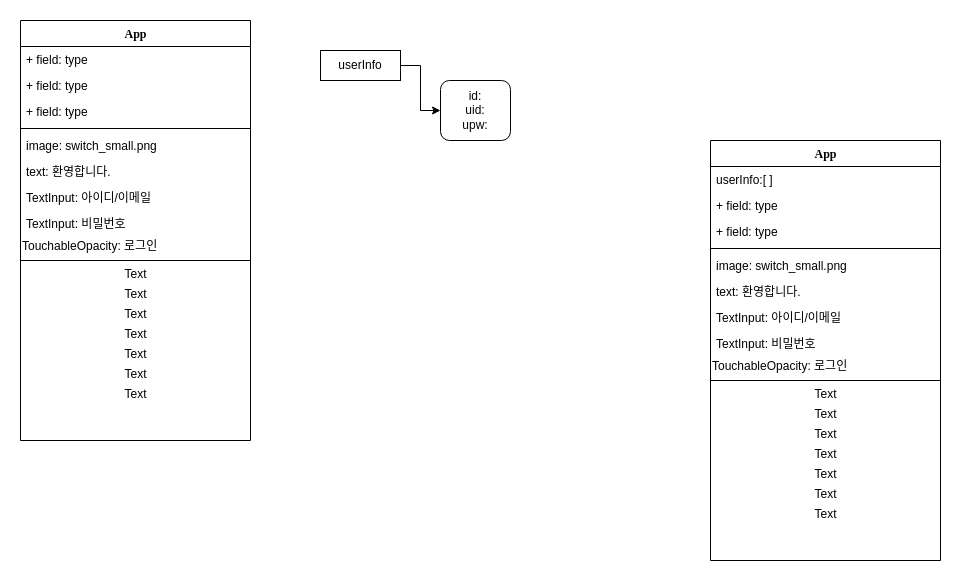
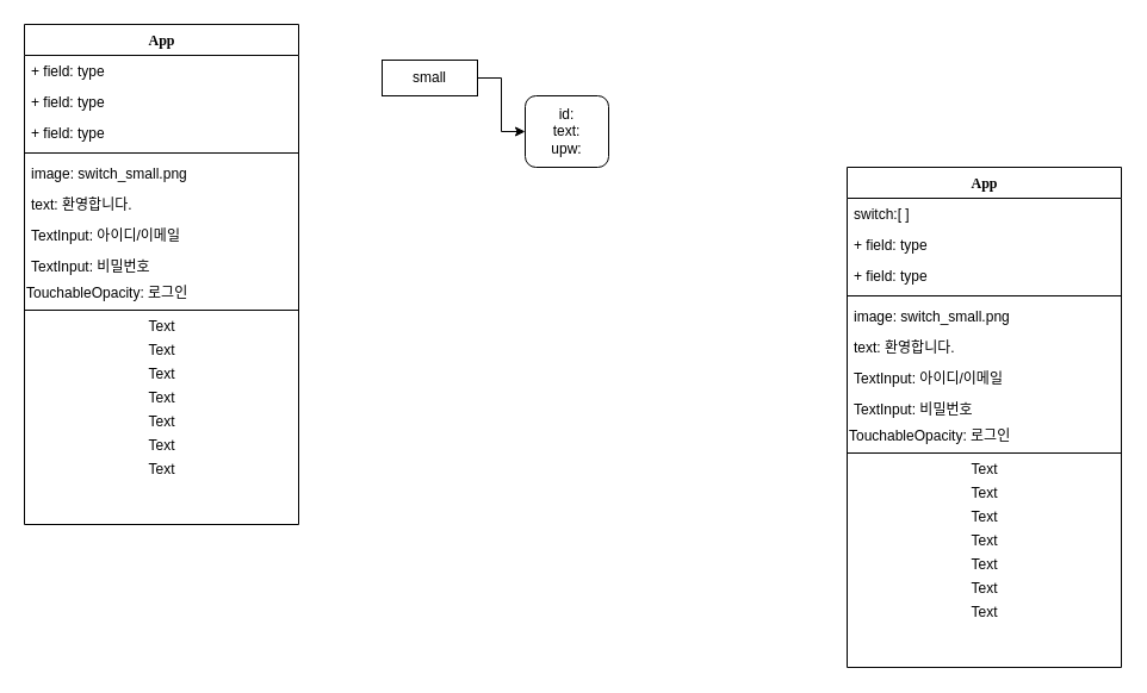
- <mxCell id="39" value="userInfo" style="rounded=0;whiteSpace=wrap;html=1;" parent="1" vertex="1"><mxGeometry x="320" y="50" width="80" height="30" as="geometry" /></mxCell>
+ <mxCell id="39" value="small" style="rounded=0;whiteSpace=wrap;html=1;" parent="1" vertex="1"><mxGeometry x="320" y="50" width="80" height="30" as="geometry" /></mxCell>
- <mxCell id="40" value="id:&lt;br&gt;uid:&lt;br&gt;upw:&lt;br&gt;" style="rounded=1;whiteSpace=wrap;html=1;" parent="1" vertex="1"><mxGeometry x="440" y="80" width="70" height="60" as="geometry" /></mxCell>
+ <mxCell id="40" value="id:&lt;br&gt;text:&lt;br&gt;upw:&lt;br&gt;" style="rounded=1;whiteSpace=wrap;html=1;" parent="1" vertex="1"><mxGeometry x="440" y="80" width="70" height="60" as="geometry" /></mxCell>
- <mxCell id="21" value="userInfo:[ ]" style="text;html=1;strokeColor=none;fillColor=none;align=left;verticalAlign=top;spacingLeft=4;spacingRight=4;whiteSpace=wrap;overflow=hidden;rotatable=0;points=[[0,0.5],[1,0.5]];portConstraint=eastwest;" parent="20" vertex="1"><mxGeometry y="26" width="230" height="26" as="geometry" /></mxCell>
+ <mxCell id="21" value="switch:[ ]" style="text;html=1;strokeColor=none;fillColor=none;align=left;verticalAlign=top;spacingLeft=4;spacingRight=4;whiteSpace=wrap;overflow=hidden;rotatable=0;points=[[0,0.5],[1,0.5]];portConstraint=eastwest;" parent="20" vertex="1"><mxGeometry y="26" width="230" height="26" as="geometry" /></mxCell>
